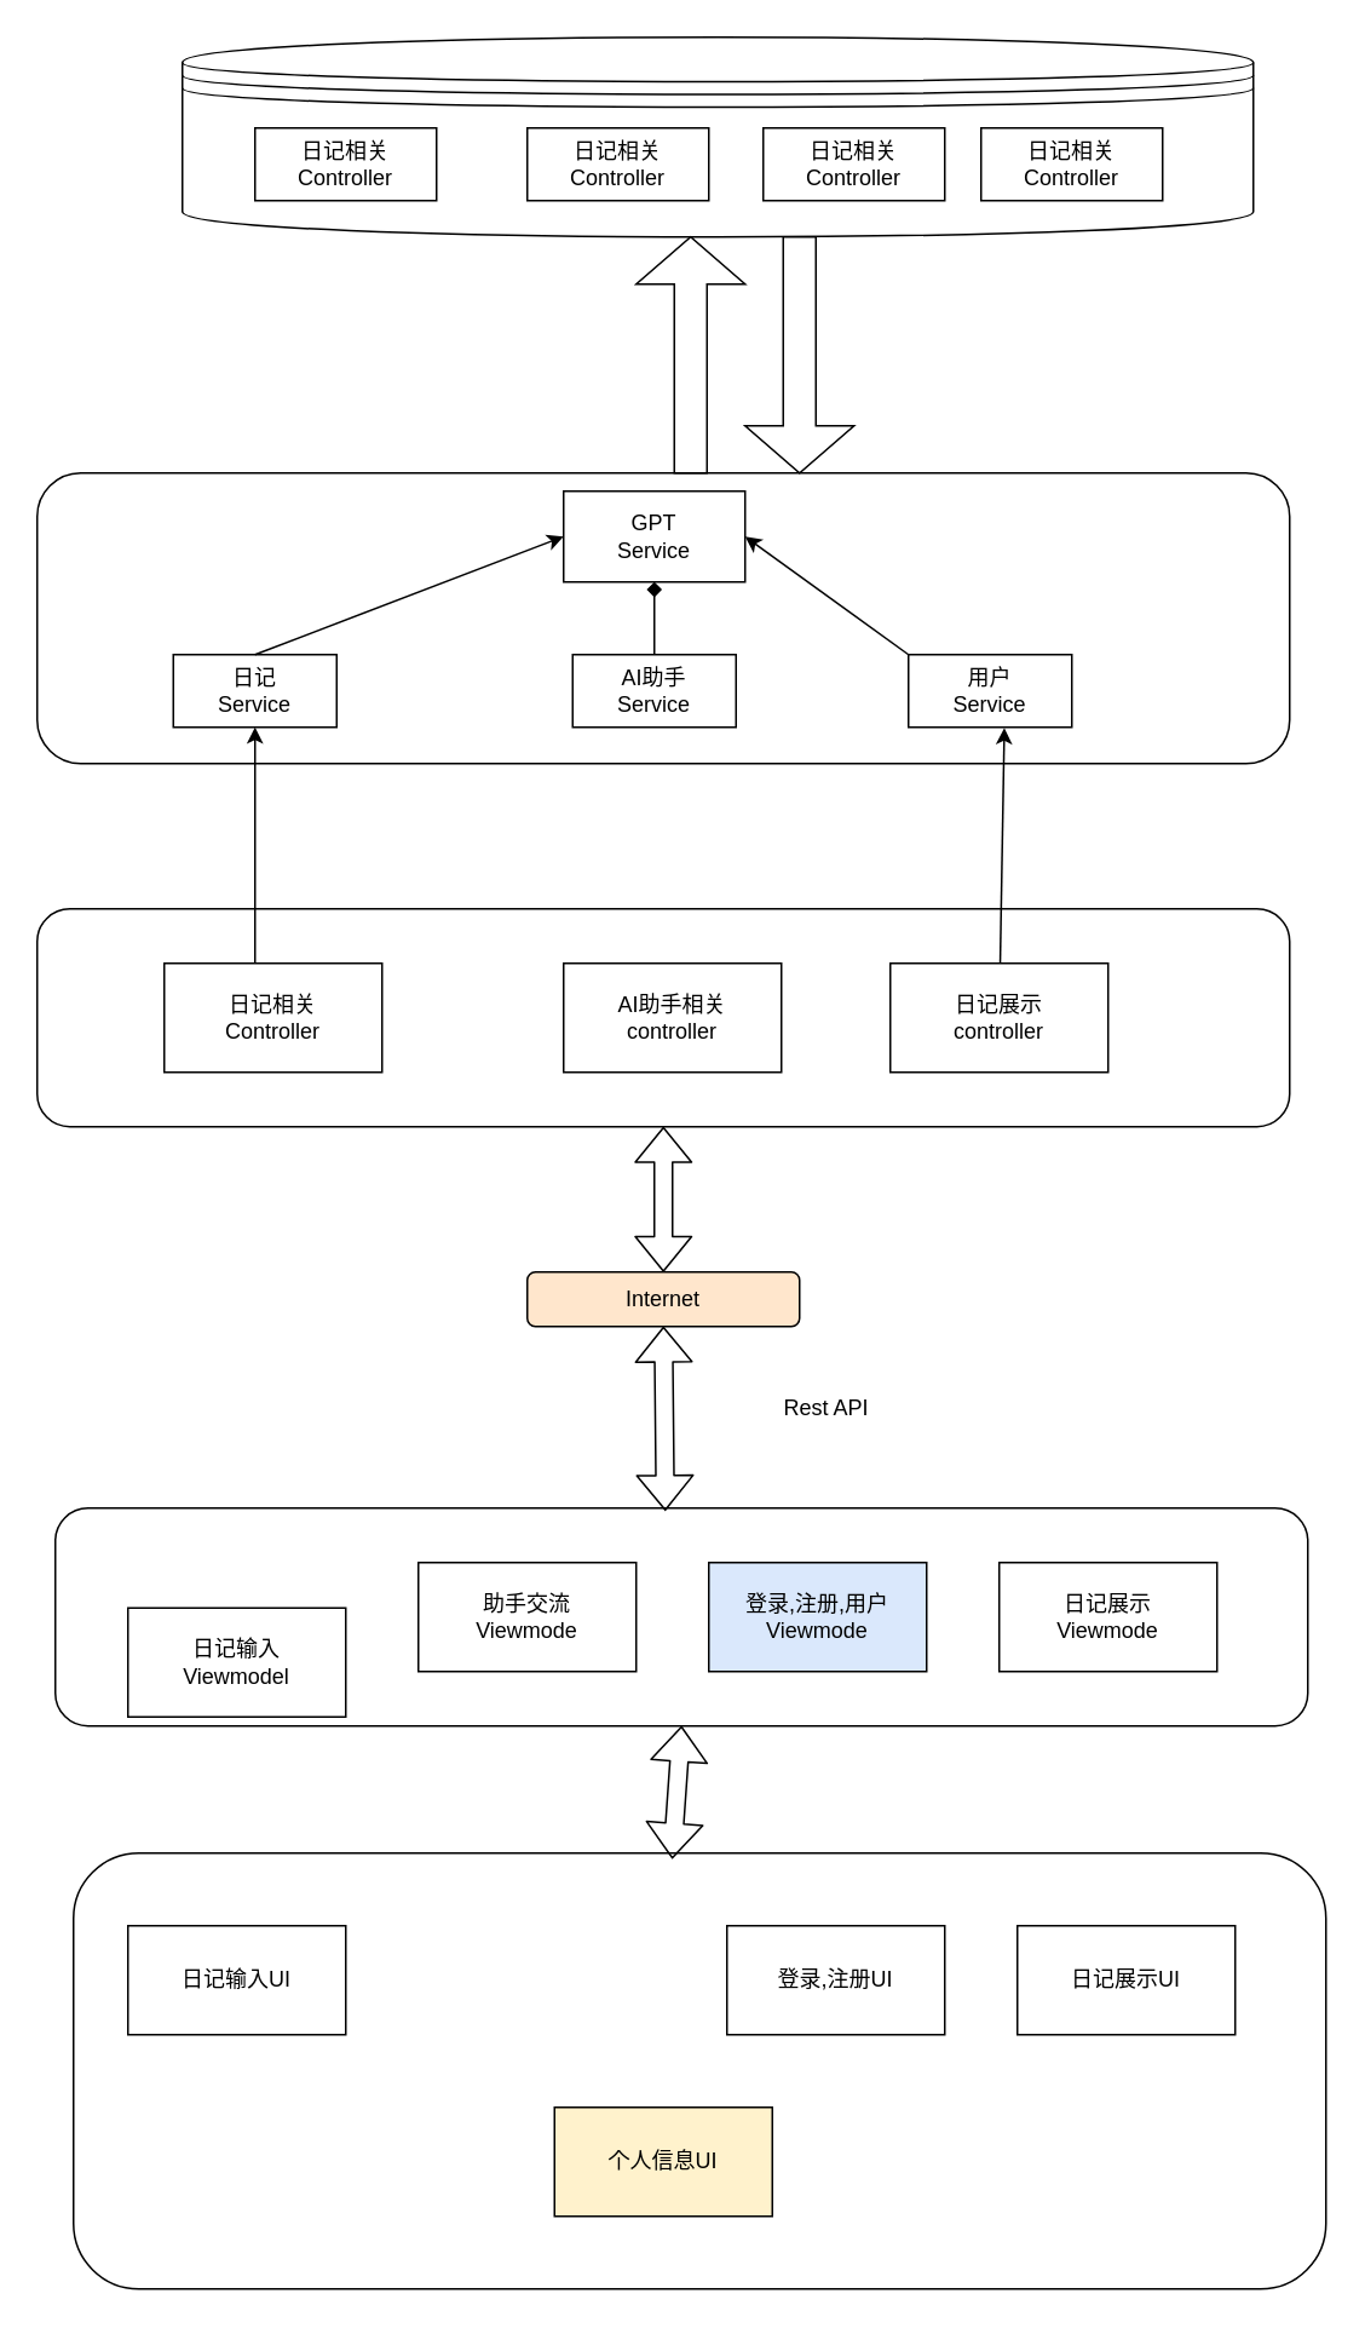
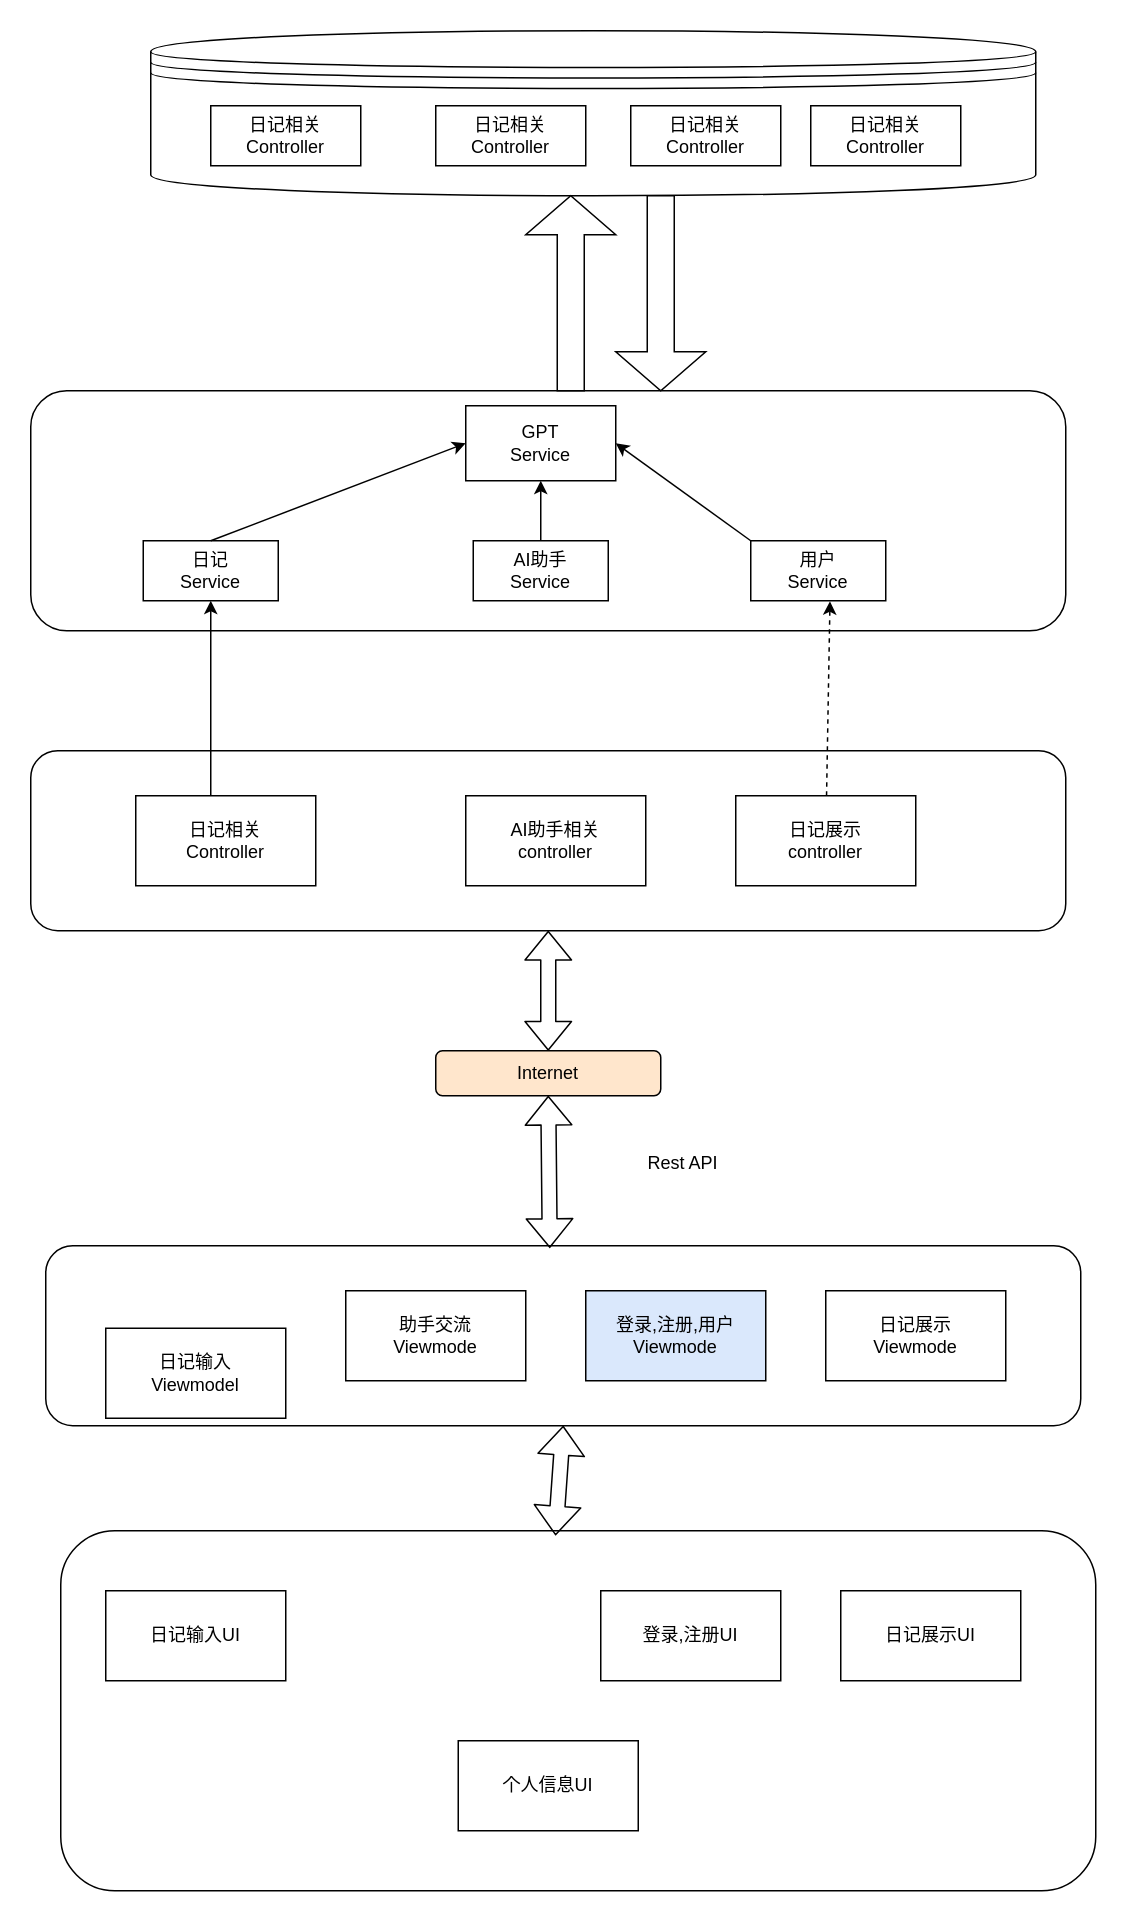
- <mxCell id="25" value="" style="edgeStyle=none;html=1;endArrow=diamond;" edge="1" parent="1" source="26" target="22"><mxGeometry relative="1" as="geometry" /></mxCell>
+ <mxCell id="25" value="" style="edgeStyle=none;html=1;" edge="1" parent="1" source="26" target="22"><mxGeometry relative="1" as="geometry" /></mxCell>
- <mxCell id="28" value="" style="endArrow=classic;html=1;entryX=0.587;entryY=1.009;entryDx=0;entryDy=0;entryPerimeter=0;" edge="1" parent="1" source="20" target="27"><mxGeometry width="50" height="50" relative="1" as="geometry"><mxPoint x="50" y="720" as="sourcePoint" /><mxPoint x="100" y="670" as="targetPoint" /></mxGeometry></mxCell>
+ <mxCell id="28" value="" style="endArrow=classic;html=1;entryX=0.587;entryY=1.009;entryDx=0;entryDy=0;entryPerimeter=0;dashed=1;" edge="1" parent="1" source="20" target="27"><mxGeometry width="50" height="50" relative="1" as="geometry"><mxPoint x="50" y="720" as="sourcePoint" /><mxPoint x="100" y="670" as="targetPoint" /></mxGeometry></mxCell>
- <mxCell id="7" value="个人信息UI" style="rounded=0;whiteSpace=wrap;html=1;fillColor=#fff2cc;" vertex="1" parent="1"><mxGeometry x="305" y="1160" width="120" height="60" as="geometry" /></mxCell>
+ <mxCell id="7" value="个人信息UI" style="rounded=0;whiteSpace=wrap;html=1;" vertex="1" parent="1"><mxGeometry x="305" y="1160" width="120" height="60" as="geometry" /></mxCell>
